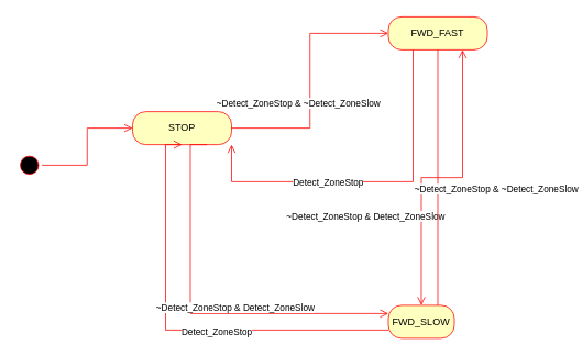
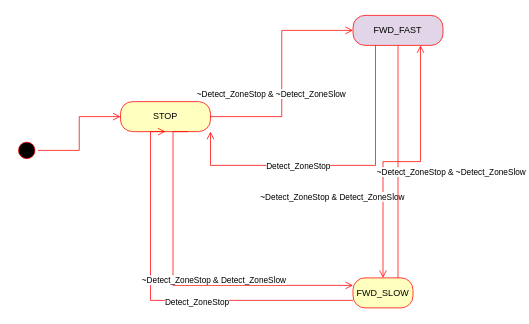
- <mxCell id="5" value="FWD_FAST" style="rounded=1;whiteSpace=wrap;html=1;arcSize=40;fontColor=#000000;fillColor=#ffffc0;strokeColor=#ff0000;" parent="1" vertex="1"><mxGeometry x="470" y="20" width="120" height="40" as="geometry" /></mxCell>
+ <mxCell id="5" value="FWD_FAST" style="rounded=1;whiteSpace=wrap;html=1;arcSize=40;fontColor=#000000;fillColor=#e1d5e7;strokeColor=#ff0000;" parent="1" vertex="1"><mxGeometry x="470" y="20" width="120" height="40" as="geometry" /></mxCell>
